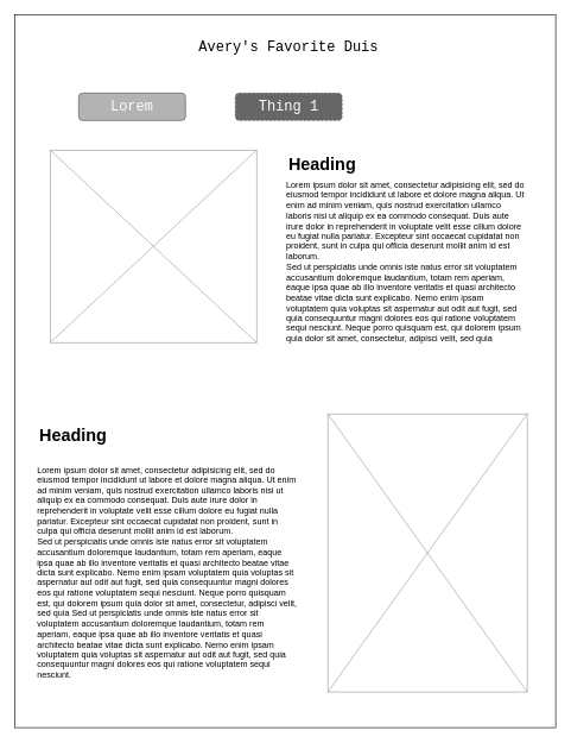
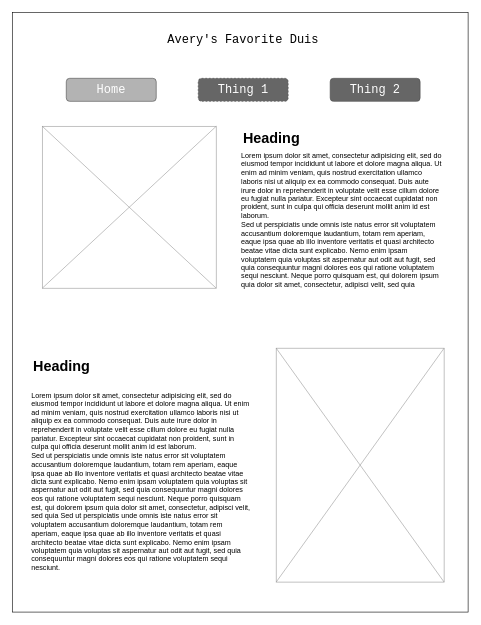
- <mxCell id="12" value="&lt;font face=&quot;Courier New&quot;&gt;&lt;span style=&quot;font-size: 20px; background-color: rgb(179, 179, 179);&quot;&gt;Lorem&lt;/span&gt;&lt;/font&gt;" style="rounded=1;html=1;shadow=0;dashed=0;whiteSpace=wrap;fontSize=10;fillColor=#B3B3B3;align=center;strokeColor=#4D4D4D;fontColor=#ffffff;" vertex="1" parent="1"><mxGeometry x="110" y="130" width="150" height="38.44" as="geometry" /></mxCell>
+ <mxCell id="12" value="&lt;font face=&quot;Courier New&quot;&gt;&lt;span style=&quot;font-size: 20px; background-color: rgb(179, 179, 179);&quot;&gt;Home&lt;/span&gt;&lt;/font&gt;" style="rounded=1;html=1;shadow=0;dashed=0;whiteSpace=wrap;fontSize=10;fillColor=#B3B3B3;align=center;strokeColor=#4D4D4D;fontColor=#ffffff;" vertex="1" parent="1"><mxGeometry x="110" y="130" width="150" height="38.44" as="geometry" /></mxCell>
+ <mxCell id="9" value="&lt;font style=&quot;font-size: 20px;&quot; face=&quot;Courier New&quot;&gt;Thing 2&lt;/font&gt;" style="rounded=1;html=1;shadow=0;dashed=0;whiteSpace=wrap;fontSize=10;fillColor=#666666;align=center;strokeColor=#4D4D4D;fontColor=#ffffff;" vertex="1" parent="1"><mxGeometry x="550" y="130" width="150" height="38.44" as="geometry" /></mxCell>
